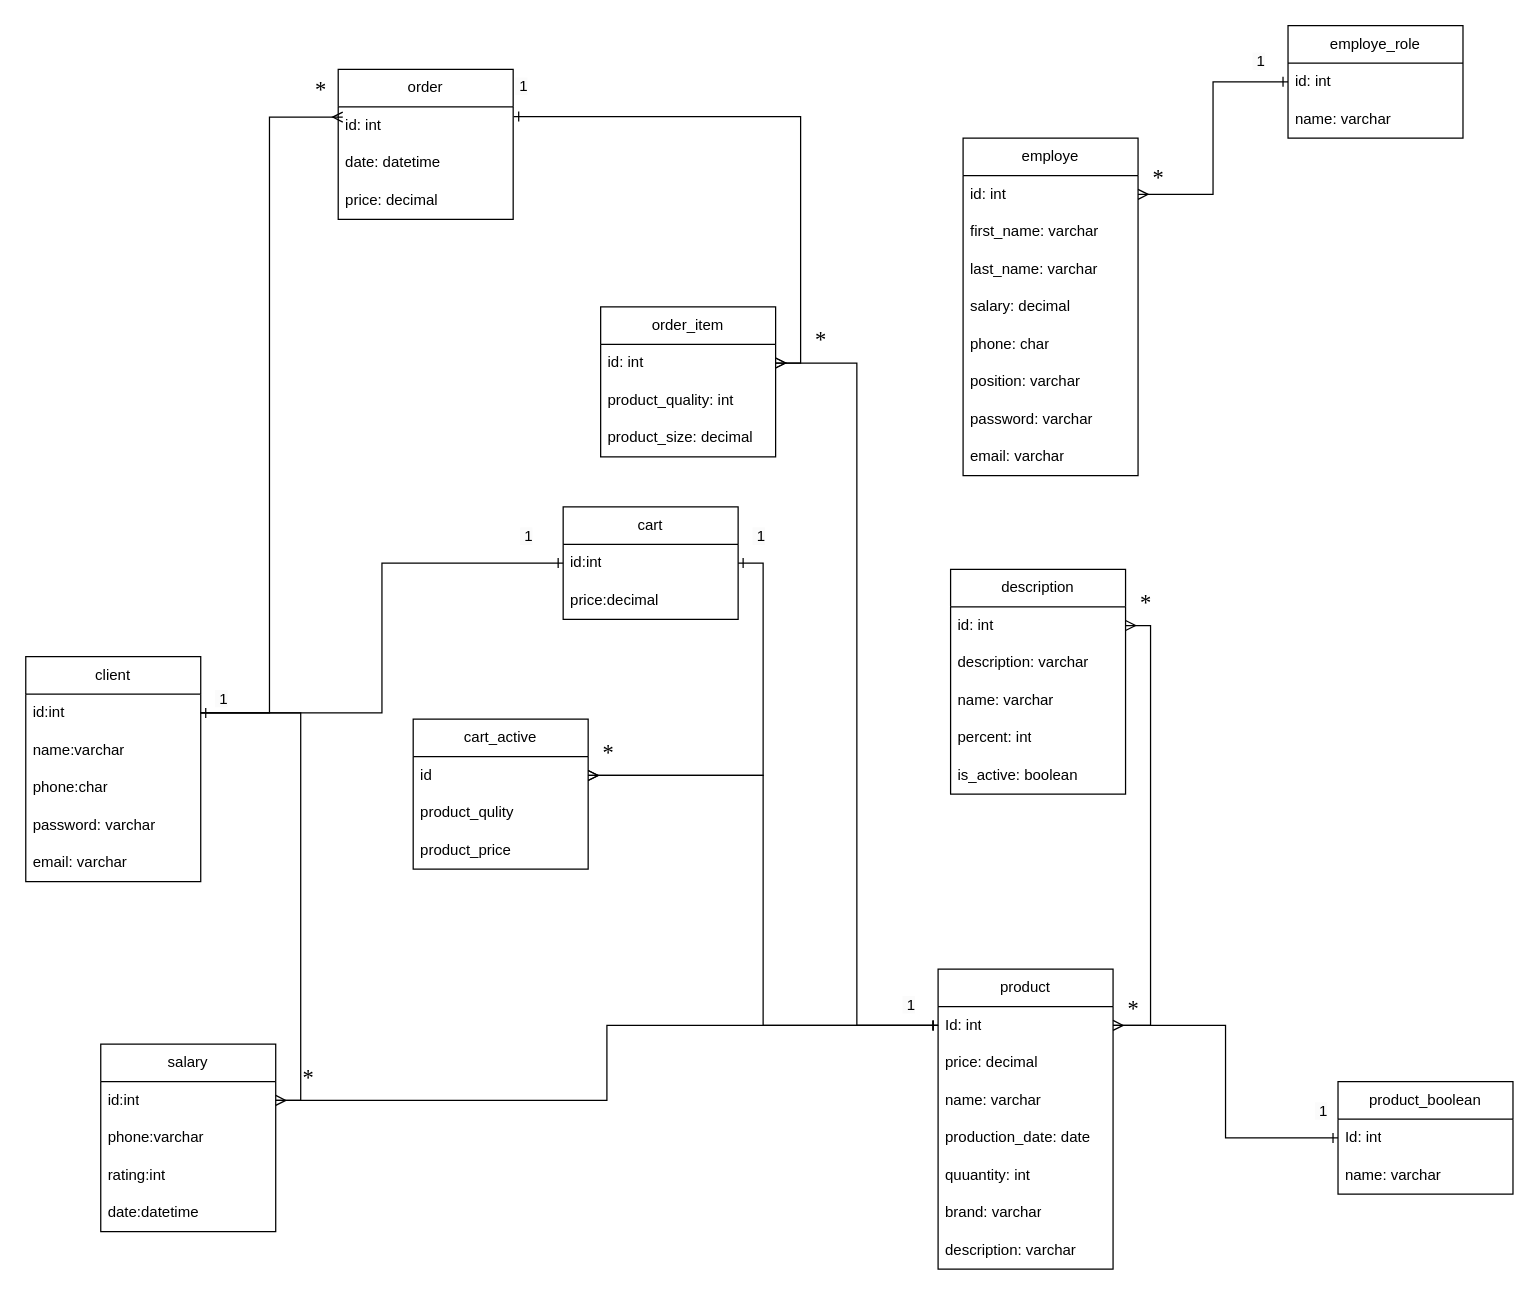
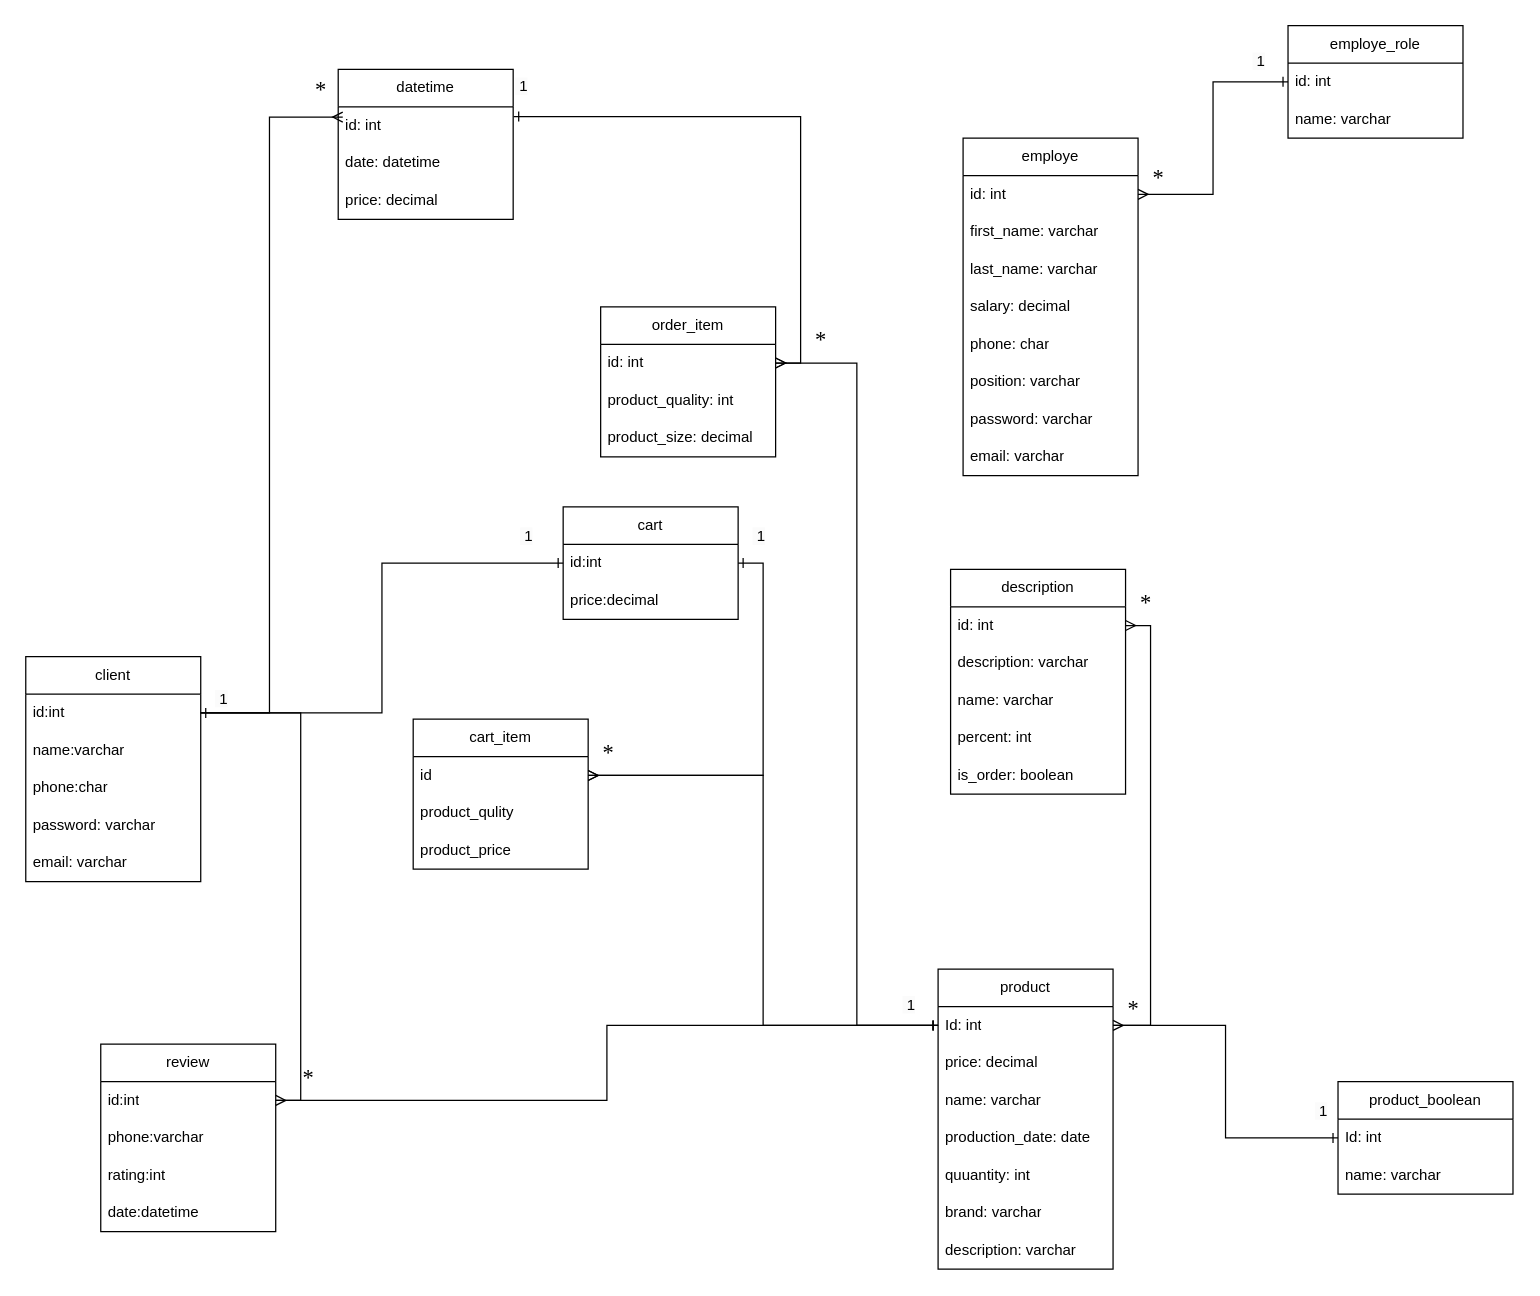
- <mxCell id="8" value="order" style="swimlane;fontStyle=0;childLayout=stackLayout;horizontal=1;startSize=30;horizontalStack=0;resizeParent=1;resizeParentMax=0;resizeLast=0;collapsible=1;marginBottom=0;whiteSpace=wrap;html=1;" vertex="1" parent="1"><mxGeometry x="270" y="55" width="140" height="120" as="geometry" /></mxCell>
+ <mxCell id="8" value="datetime" style="swimlane;fontStyle=0;childLayout=stackLayout;horizontal=1;startSize=30;horizontalStack=0;resizeParent=1;resizeParentMax=0;resizeLast=0;collapsible=1;marginBottom=0;whiteSpace=wrap;html=1;" vertex="1" parent="1"><mxGeometry x="270" y="55" width="140" height="120" as="geometry" /></mxCell>
- <mxCell id="20" value="cart_active" style="swimlane;fontStyle=0;childLayout=stackLayout;horizontal=1;startSize=30;horizontalStack=0;resizeParent=1;resizeParentMax=0;resizeLast=0;collapsible=1;marginBottom=0;whiteSpace=wrap;html=1;" vertex="1" parent="1"><mxGeometry x="330" y="575" width="140" height="120" as="geometry" /></mxCell>
+ <mxCell id="20" value="cart_item" style="swimlane;fontStyle=0;childLayout=stackLayout;horizontal=1;startSize=30;horizontalStack=0;resizeParent=1;resizeParentMax=0;resizeLast=0;collapsible=1;marginBottom=0;whiteSpace=wrap;html=1;" vertex="1" parent="1"><mxGeometry x="330" y="575" width="140" height="120" as="geometry" /></mxCell>
- <mxCell id="44" value="is_active: boolean" style="text;strokeColor=none;fillColor=none;align=left;verticalAlign=middle;spacingLeft=4;spacingRight=4;overflow=hidden;points=[[0,0.5],[1,0.5]];portConstraint=eastwest;rotatable=0;whiteSpace=wrap;html=1;" vertex="1" parent="39"><mxGeometry y="150" width="140" height="30" as="geometry" /></mxCell>
+ <mxCell id="44" value="is_order: boolean" style="text;strokeColor=none;fillColor=none;align=left;verticalAlign=middle;spacingLeft=4;spacingRight=4;overflow=hidden;points=[[0,0.5],[1,0.5]];portConstraint=eastwest;rotatable=0;whiteSpace=wrap;html=1;" vertex="1" parent="39"><mxGeometry y="150" width="140" height="30" as="geometry" /></mxCell>
- <mxCell id="31" value="salary" style="swimlane;fontStyle=0;childLayout=stackLayout;horizontal=1;startSize=30;horizontalStack=0;resizeParent=1;resizeParentMax=0;resizeLast=0;collapsible=1;marginBottom=0;whiteSpace=wrap;html=1;" vertex="1" parent="1"><mxGeometry x="80" y="835" width="140" height="150" as="geometry" /></mxCell>
+ <mxCell id="31" value="review" style="swimlane;fontStyle=0;childLayout=stackLayout;horizontal=1;startSize=30;horizontalStack=0;resizeParent=1;resizeParentMax=0;resizeLast=0;collapsible=1;marginBottom=0;whiteSpace=wrap;html=1;" vertex="1" parent="1"><mxGeometry x="80" y="835" width="140" height="150" as="geometry" /></mxCell>
